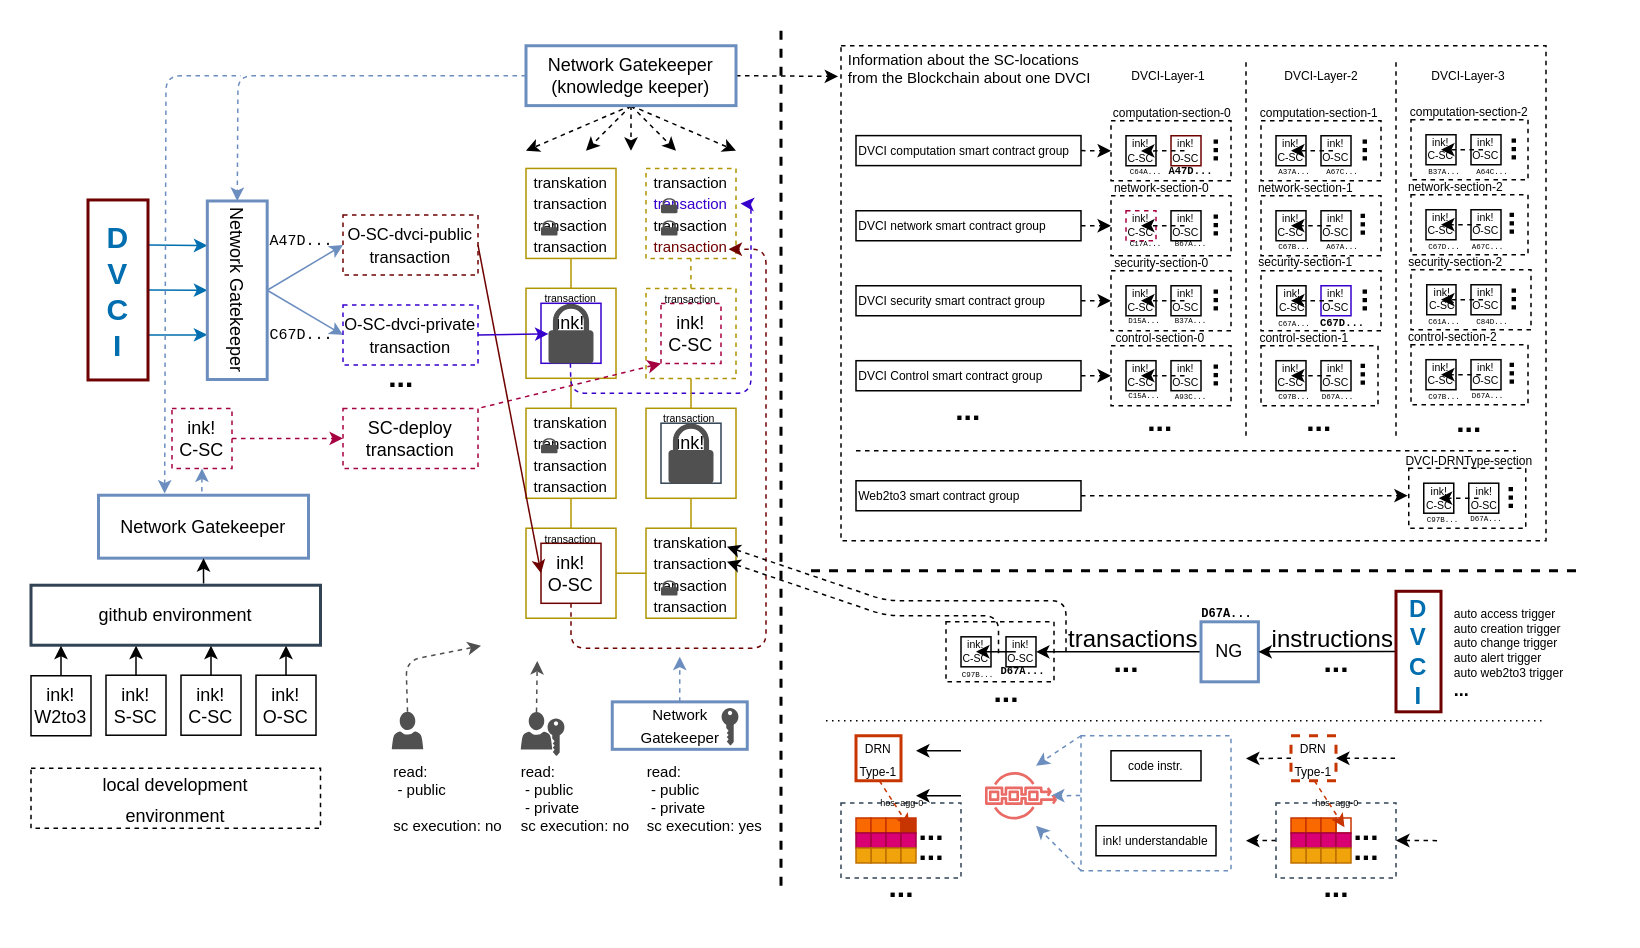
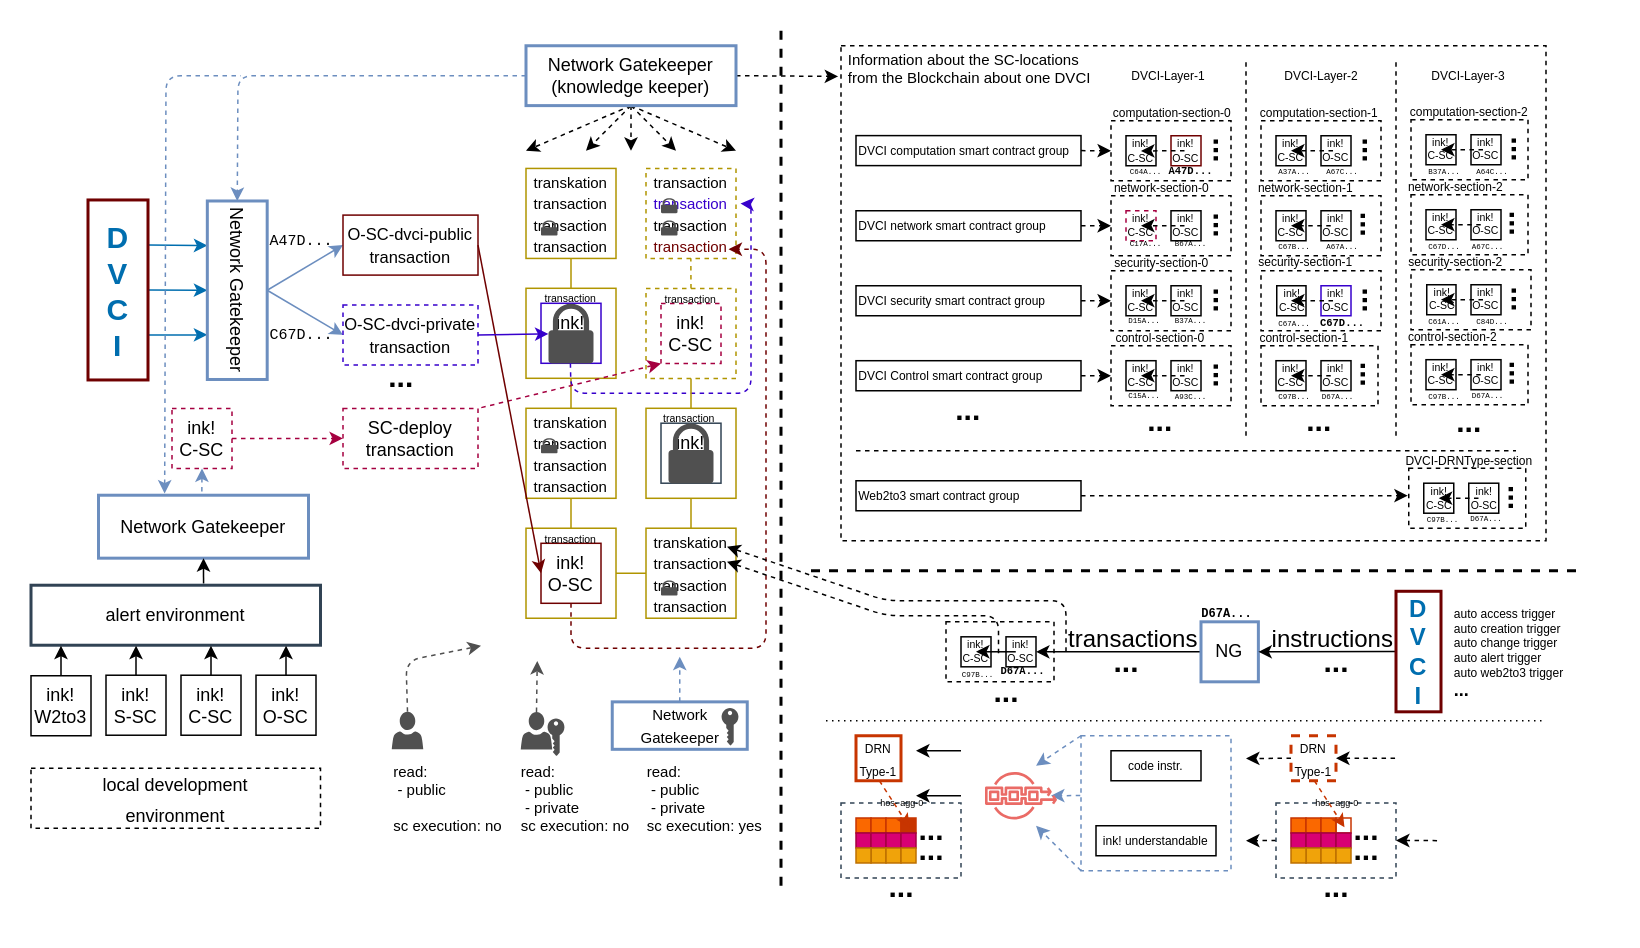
- <mxCell id="97" value="&lt;font style=&quot;font-size: 11px;&quot;&gt;O-SC-dvci-public transaction&lt;/font&gt;" style="rounded=0;whiteSpace=wrap;html=1;fillColor=none;fontColor=default;strokeColor=#6F0000;dashed=1;" parent="1" vertex="1"><mxGeometry x="228" y="142.9" width="90" height="40" as="geometry" /></mxCell>
+ <mxCell id="97" value="&lt;font style=&quot;font-size: 11px;&quot;&gt;O-SC-dvci-public transaction&lt;/font&gt;" style="rounded=0;whiteSpace=wrap;html=1;fillColor=none;fontColor=default;strokeColor=#6F0000;dashed=0;" parent="1" vertex="1"><mxGeometry x="228" y="142.9" width="90" height="40" as="geometry" /></mxCell>
- <mxCell id="149" value="github environment" style="rounded=0;whiteSpace=wrap;html=1;fillColor=none;fontColor=default;strokeColor=#314354;strokeWidth=2;" parent="1" vertex="1"><mxGeometry x="20" y="389.65" width="193" height="40" as="geometry" /></mxCell>
+ <mxCell id="149" value="alert environment" style="rounded=0;whiteSpace=wrap;html=1;fillColor=none;fontColor=default;strokeColor=#314354;strokeWidth=2;" parent="1" vertex="1"><mxGeometry x="20" y="389.65" width="193" height="40" as="geometry" /></mxCell>
